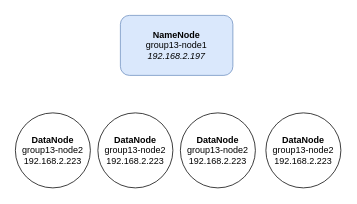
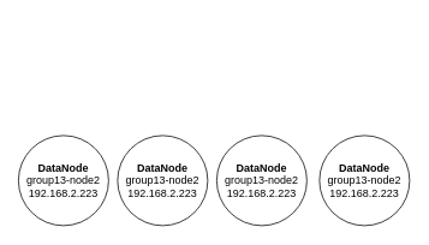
- <mxCell id="2" value="&lt;div&gt;&lt;b&gt;NameNode&lt;/b&gt;&lt;/div&gt;&lt;div&gt;group13-node1&lt;/div&gt;&lt;div&gt;&lt;i&gt;192.168.2.197&lt;/i&gt;&lt;/div&gt;" style="rounded=1;whiteSpace=wrap;html=1;fillColor=#dae8fc;strokeColor=#6c8ebf;" vertex="1" parent="1"><mxGeometry x="160" y="20" width="150" height="80" as="geometry" /></mxCell>
